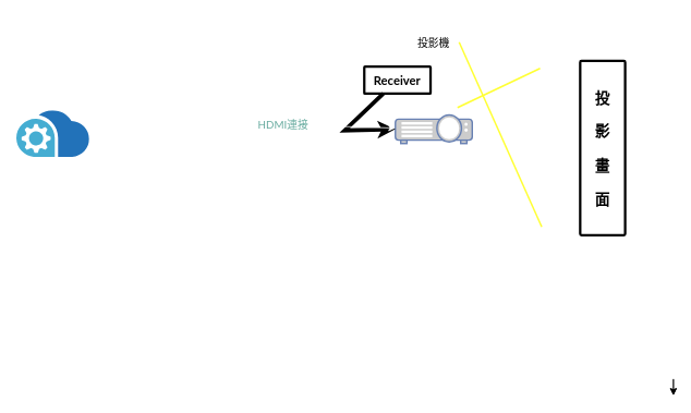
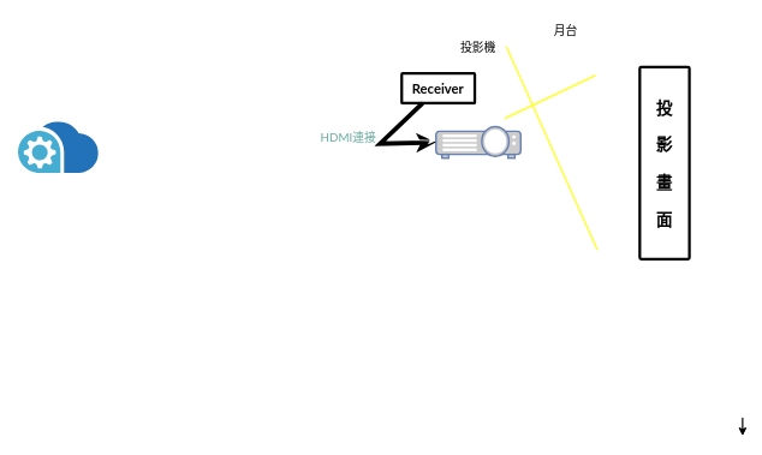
+ <mxCell id="7" value="&lt;p style=&quot;line-height: 130%&quot;&gt;月台&lt;/p&gt;" style="rounded=1;whiteSpace=wrap;html=1;labelBackgroundColor=none;strokeColor=none;strokeWidth=3;fillColor=none;fontFamily=Lato;fontSize=13;fontColor=#000000;align=center;arcSize=3;" vertex="1" parent="1"><mxGeometry x="583" y="20" width="88" height="26" as="geometry" /></mxCell>
- <mxCell id="11" value="&lt;p style=&quot;line-height: 130%&quot;&gt;&lt;font&gt;HDMI連接&lt;/font&gt;&lt;/p&gt;" style="rounded=1;whiteSpace=wrap;html=1;labelBackgroundColor=none;strokeColor=none;strokeWidth=3;fillColor=none;fontFamily=Lato;fontSize=13;fontColor=#67AB9F;align=center;arcSize=3;" vertex="1" parent="1"><mxGeometry x="302" y="139" width="88" height="26" as="geometry" /></mxCell>
+ <mxCell id="11" value="&lt;p style=&quot;line-height: 130%&quot;&gt;&lt;font&gt;HDMI連接&lt;/font&gt;&lt;/p&gt;" style="rounded=1;whiteSpace=wrap;html=1;labelBackgroundColor=none;strokeColor=none;strokeWidth=3;fillColor=none;fontFamily=Lato;fontSize=13;fontColor=#67AB9F;align=center;arcSize=3;" vertex="1" parent="1"><mxGeometry x="342" y="139" width="88" height="26" as="geometry" /></mxCell>
